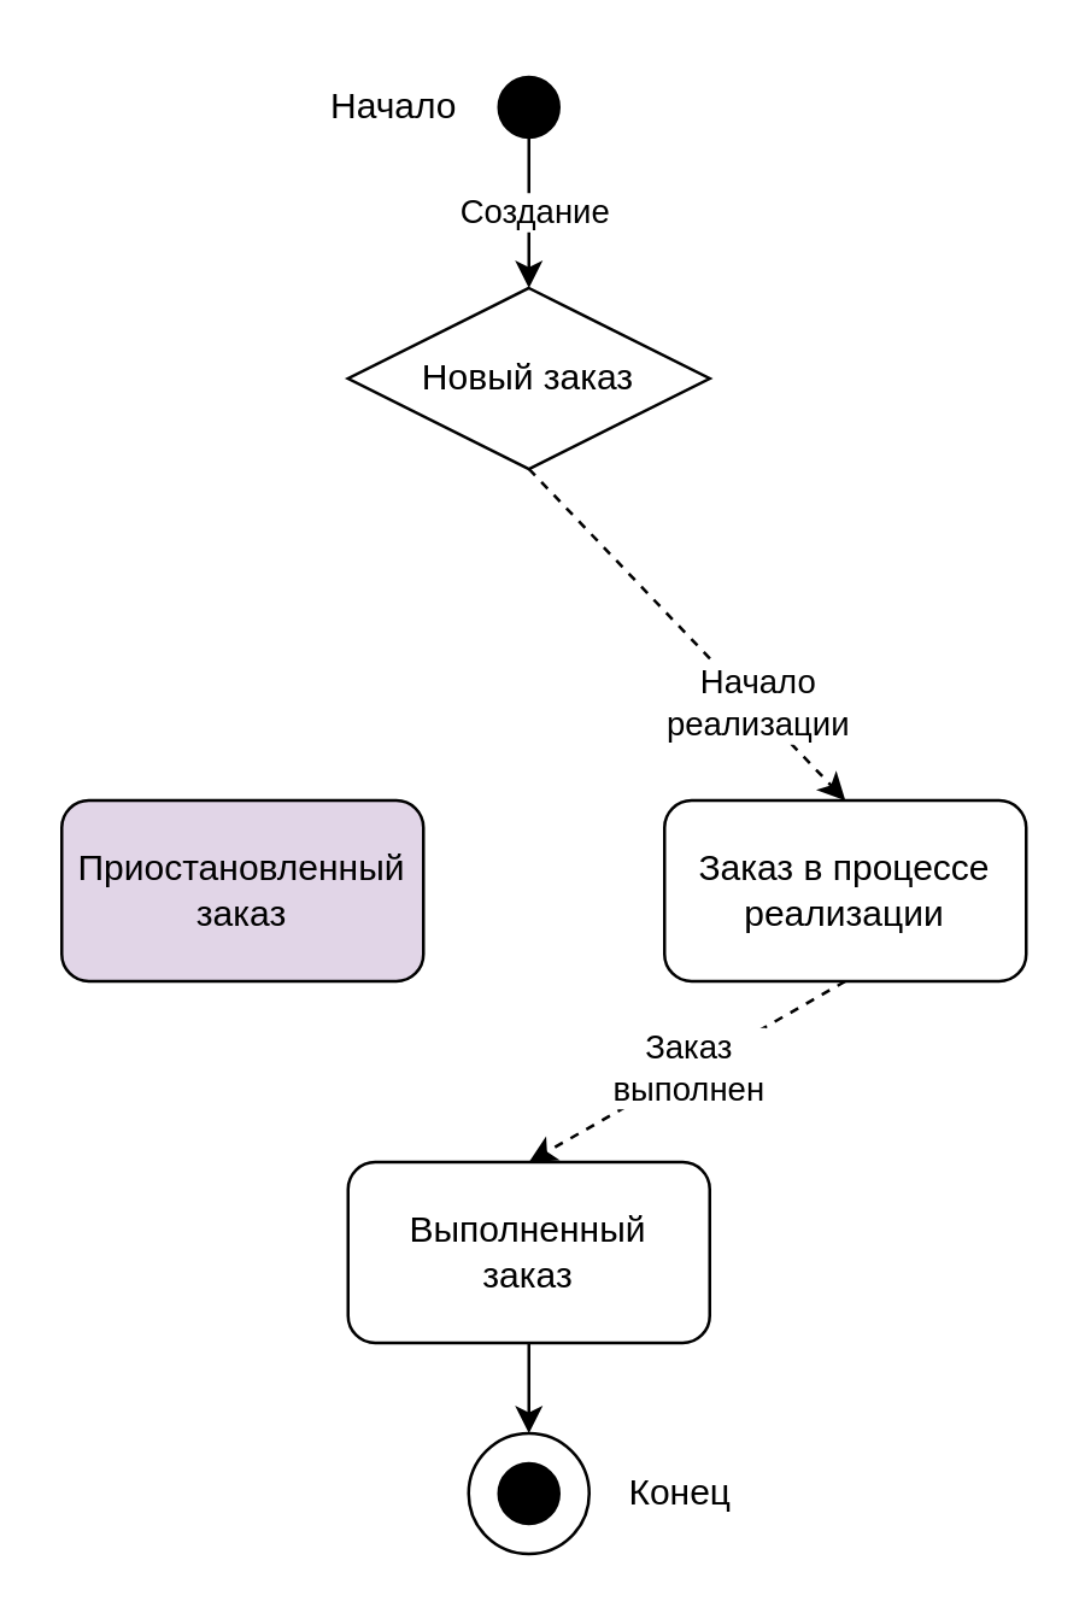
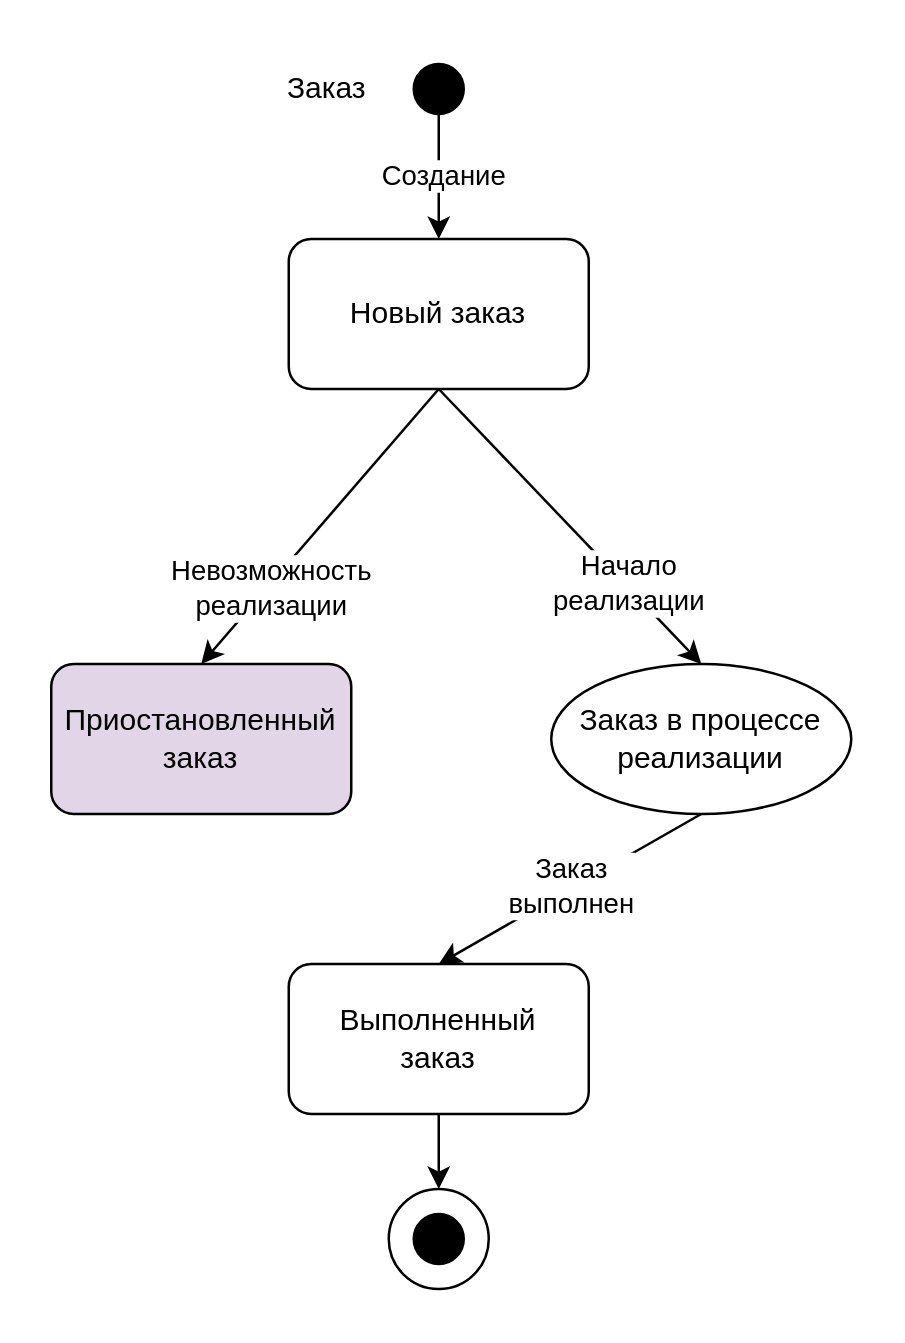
- <mxCell id="10" value="Начало" style="text;html=1;align=center;verticalAlign=middle;resizable=0;points=[];autosize=1;strokeColor=none;fillColor=none;" vertex="1" parent="1"><mxGeometry x="95" y="20" width="70" height="30" as="geometry" /></mxCell>
+ <mxCell id="10" value="Заказ" style="text;html=1;align=center;verticalAlign=middle;resizable=0;points=[];autosize=1;strokeColor=none;fillColor=none;" vertex="1" parent="1"><mxGeometry x="95" y="20" width="70" height="30" as="geometry" /></mxCell>
- <mxCell id="7" value="Новый заказ" style="rhombus;whiteSpace=wrap;html=1;" vertex="1" parent="1"><mxGeometry x="115" y="95" width="120" height="60" as="geometry" /></mxCell>
+ <mxCell id="7" value="Новый заказ" style="rounded=1;whiteSpace=wrap;html=1;" vertex="1" parent="1"><mxGeometry x="115" y="95" width="120" height="60" as="geometry" /></mxCell>
- <mxCell id="14" value="" style="endArrow=classic;html=1;rounded=0;exitX=0.5;exitY=1;exitDx=0;exitDy=0;entryX=0.5;entryY=0;entryDx=0;entryDy=0;dashed=1;" edge="1" parent="1" source="7" target="9"><mxGeometry width="50" height="50" relative="1" as="geometry"><mxPoint x="260" y="195" as="sourcePoint" /><mxPoint x="165" y="305" as="targetPoint" /></mxGeometry></mxCell>
+ <mxCell id="14" value="" style="endArrow=classic;html=1;rounded=0;exitX=0.5;exitY=1;exitDx=0;exitDy=0;entryX=0.5;entryY=0;entryDx=0;entryDy=0;" edge="1" parent="1" source="7" target="9"><mxGeometry width="50" height="50" relative="1" as="geometry"><mxPoint x="260" y="195" as="sourcePoint" /><mxPoint x="165" y="305" as="targetPoint" /></mxGeometry></mxCell>
+ <mxCell id="12" value="" style="endArrow=classic;html=1;rounded=0;exitX=0.5;exitY=1;exitDx=0;exitDy=0;entryX=0.5;entryY=0;entryDx=0;entryDy=0;" edge="1" parent="1" source="7" target="8"><mxGeometry width="50" height="50" relative="1" as="geometry"><mxPoint x="210" y="335" as="sourcePoint" /><mxPoint x="260" y="285" as="targetPoint" /></mxGeometry></mxCell>
+ <mxCell id="13" value="Невозможность&lt;br&gt;реализации" style="edgeLabel;html=1;align=center;verticalAlign=middle;resizable=0;points=[];" vertex="1" connectable="0" parent="12"><mxGeometry x="0.425" y="1" relative="1" as="geometry"><mxPoint as="offset" /></mxGeometry></mxCell>
- <mxCell id="9" value="Заказ в процессе&lt;br&gt;реализации" style="rounded=1;whiteSpace=wrap;html=1;" vertex="1" parent="1"><mxGeometry x="220" y="265" width="120" height="60" as="geometry" /></mxCell>
+ <mxCell id="9" value="Заказ в процессе&lt;br&gt;реализации" style="ellipse;whiteSpace=wrap;html=1;" vertex="1" parent="1"><mxGeometry x="220" y="265" width="120" height="60" as="geometry" /></mxCell>
- <mxCell id="18" value="" style="endArrow=classic;html=1;rounded=0;exitX=0.5;exitY=1;exitDx=0;exitDy=0;entryX=0.5;entryY=0;entryDx=0;entryDy=0;dashed=1;" edge="1" parent="1" source="9" target="17"><mxGeometry width="50" height="50" relative="1" as="geometry"><mxPoint x="290" y="365" as="sourcePoint" /><mxPoint x="160" y="345" as="targetPoint" /></mxGeometry></mxCell>
+ <mxCell id="18" value="" style="endArrow=classic;html=1;rounded=0;exitX=0.5;exitY=1;exitDx=0;exitDy=0;entryX=0.5;entryY=0;entryDx=0;entryDy=0;" edge="1" parent="1" source="9" target="17"><mxGeometry width="50" height="50" relative="1" as="geometry"><mxPoint x="290" y="365" as="sourcePoint" /><mxPoint x="160" y="345" as="targetPoint" /></mxGeometry></mxCell>
- <mxCell id="11" value="Конец" style="text;html=1;align=center;verticalAlign=middle;resizable=0;points=[];autosize=1;strokeColor=none;fillColor=none;" vertex="1" parent="1"><mxGeometry x="195" y="480" width="60" height="30" as="geometry" /></mxCell>
